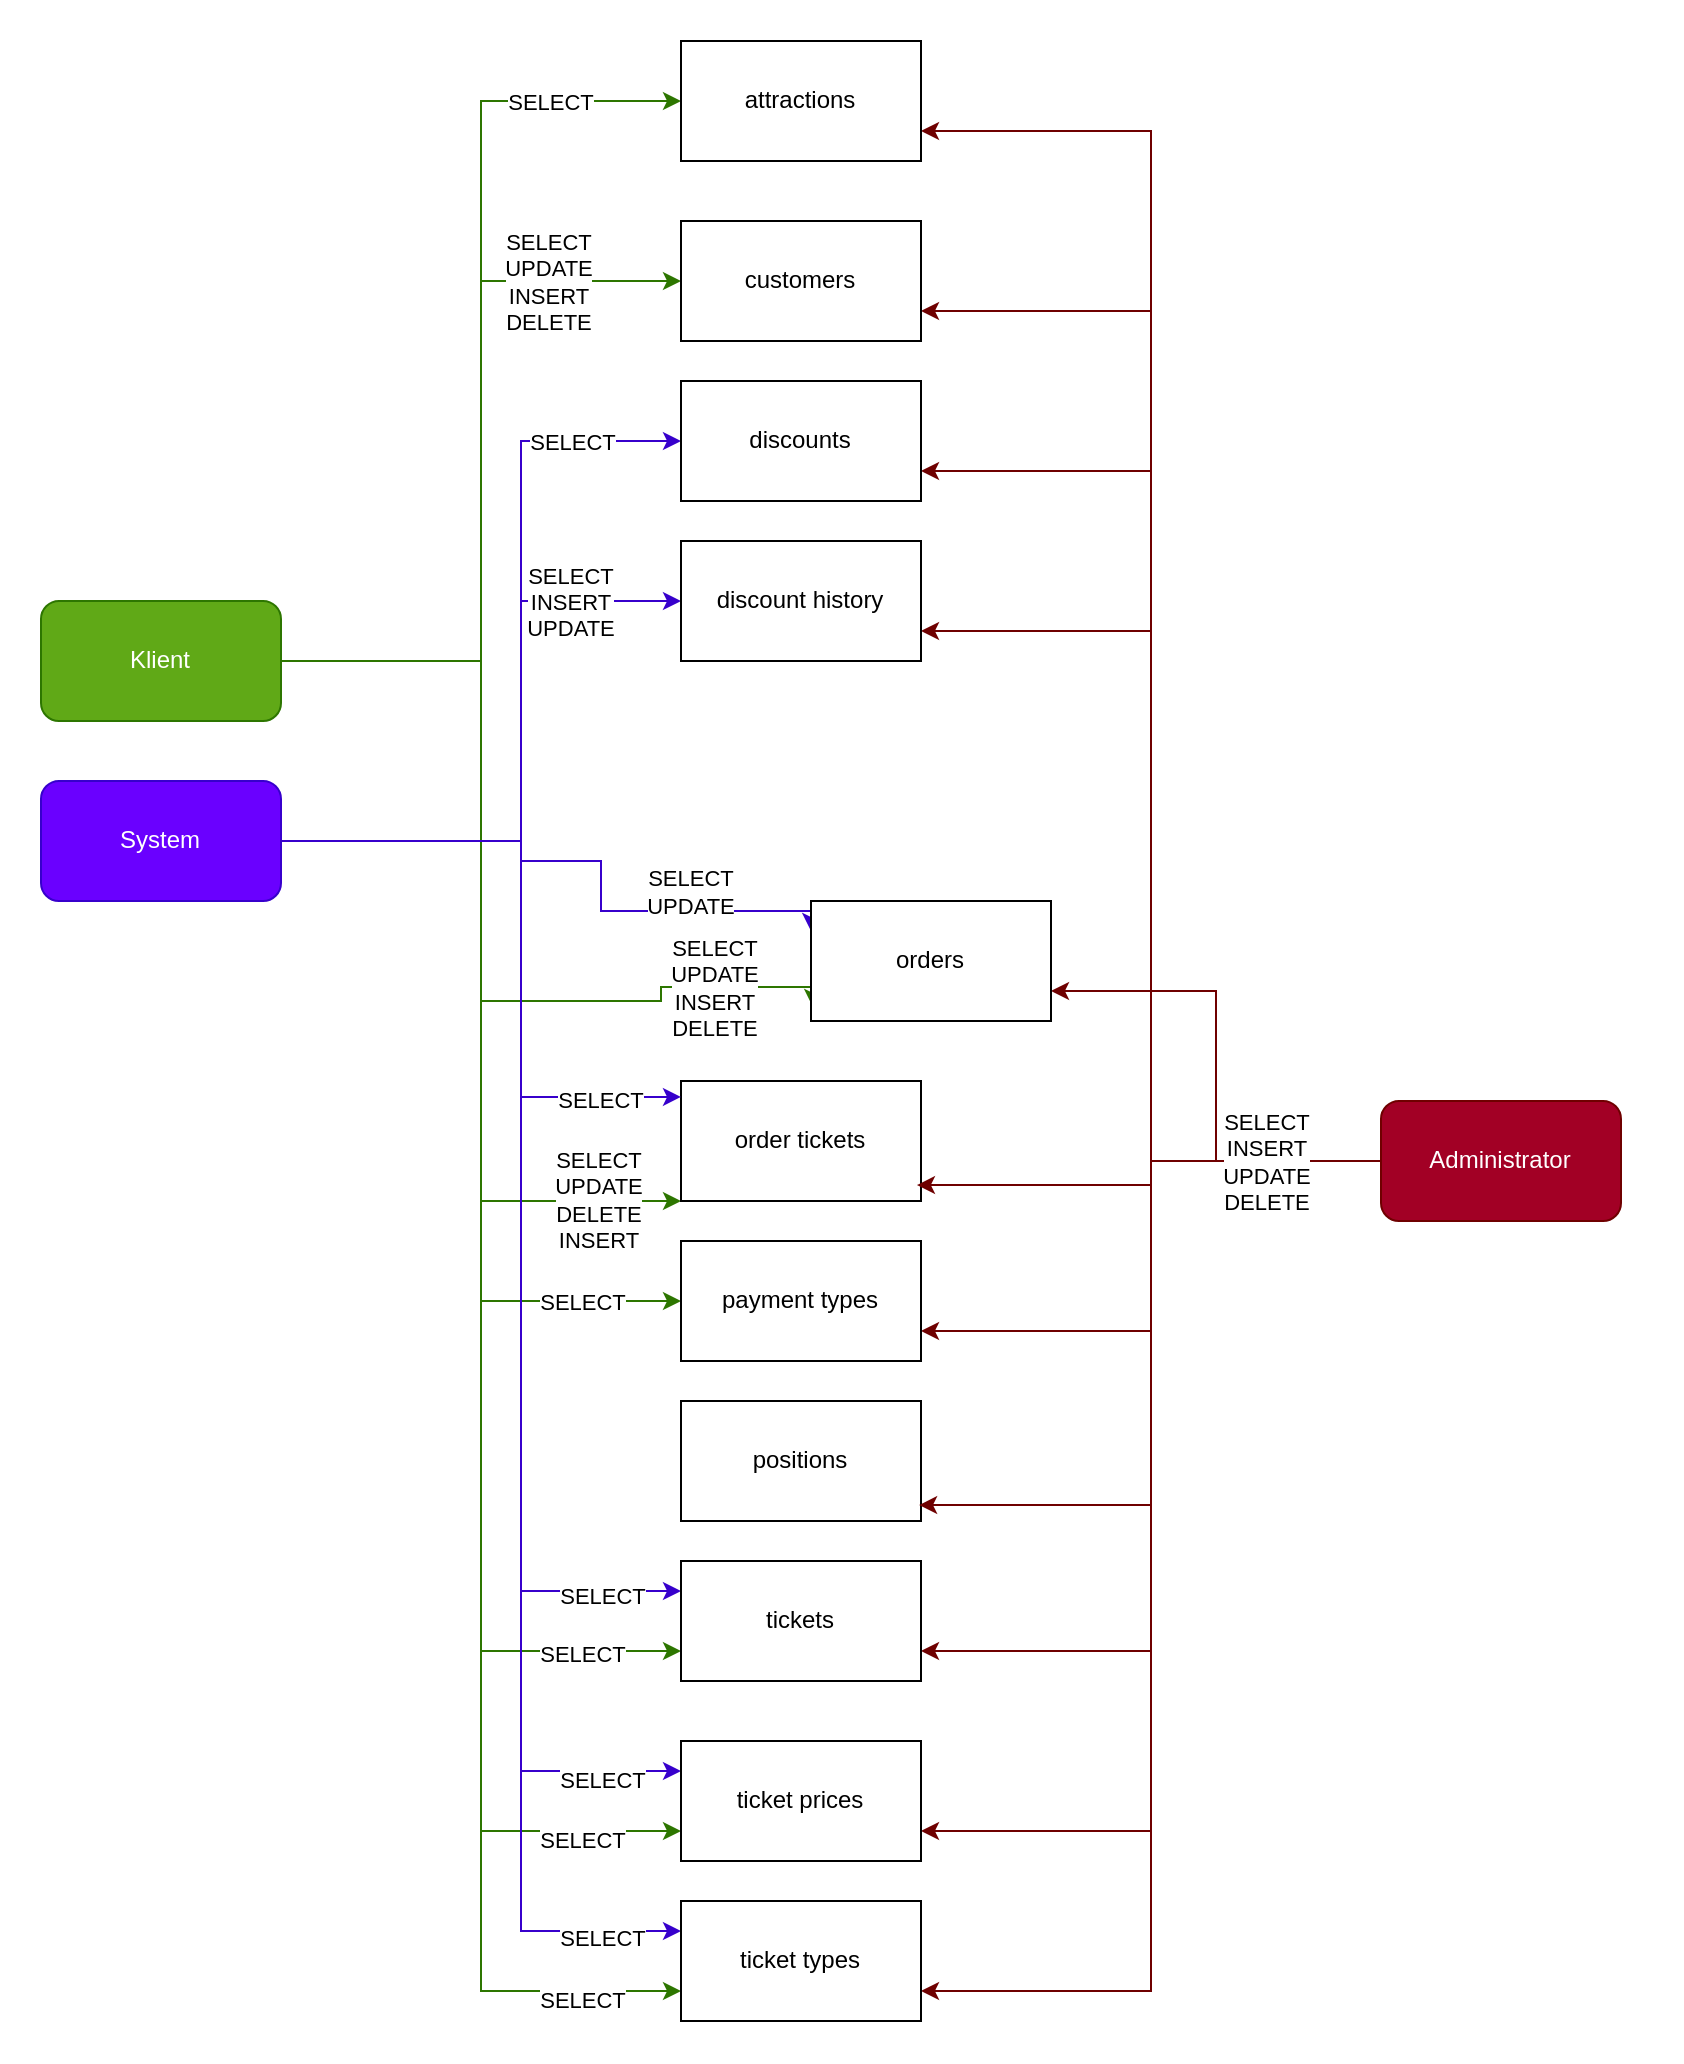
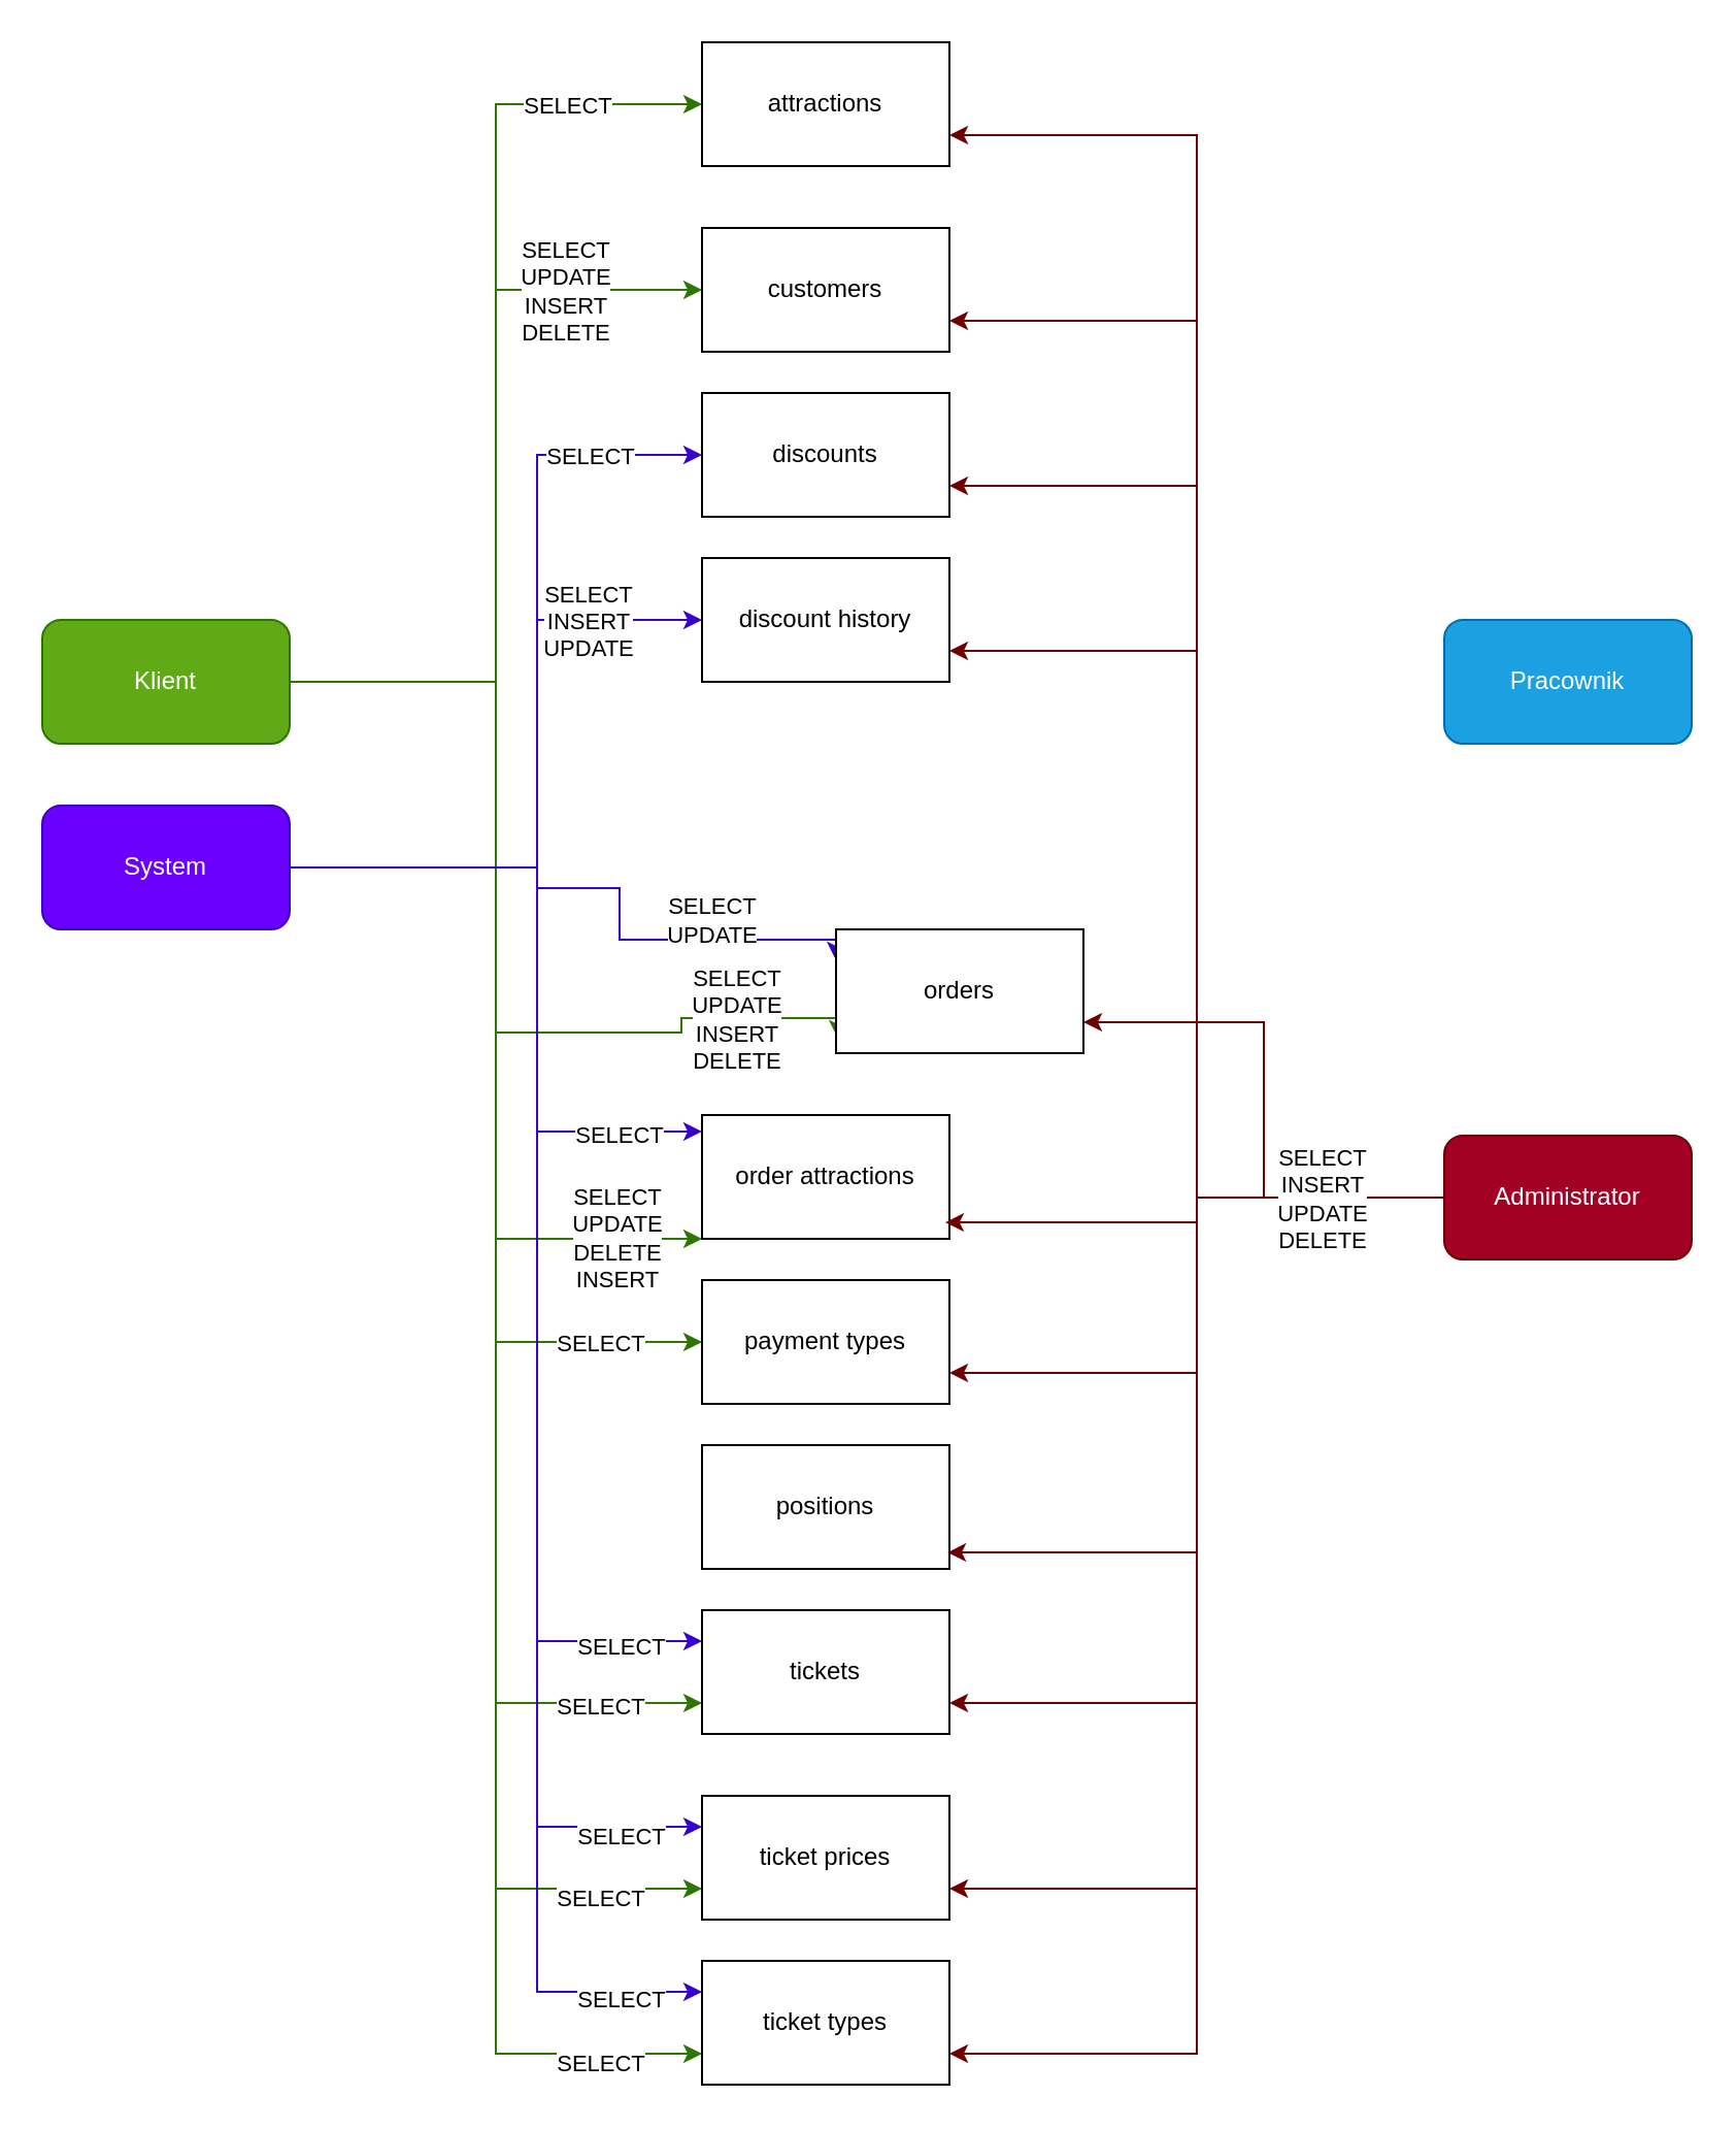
+ <mxCell id="19" value="Pracownik" style="rounded=1;whiteSpace=wrap;html=1;fillColor=#1ba1e2;fontColor=#ffffff;strokeColor=#006EAF;" parent="1" vertex="1"><mxGeometry x="700" y="300" width="120" height="60" as="geometry" /></mxCell>
- <mxCell id="48" value="order tickets" style="rounded=0;whiteSpace=wrap;html=1;" parent="1" vertex="1"><mxGeometry x="340" y="540" width="120" height="60" as="geometry" /></mxCell>
+ <mxCell id="48" value="order attractions" style="rounded=0;whiteSpace=wrap;html=1;" parent="1" vertex="1"><mxGeometry x="340" y="540" width="120" height="60" as="geometry" /></mxCell>
- <mxCell id="42" value="Administrator" style="rounded=1;whiteSpace=wrap;html=1;fillColor=#a20025;fontColor=#ffffff;strokeColor=#6F0000;" parent="1" vertex="1"><mxGeometry x="690" y="550" width="120" height="60" as="geometry" /></mxCell>
+ <mxCell id="42" value="Administrator" style="rounded=1;whiteSpace=wrap;html=1;fillColor=#a20025;fontColor=#ffffff;strokeColor=#6F0000;" parent="1" vertex="1"><mxGeometry x="700" y="550" width="120" height="60" as="geometry" /></mxCell>
